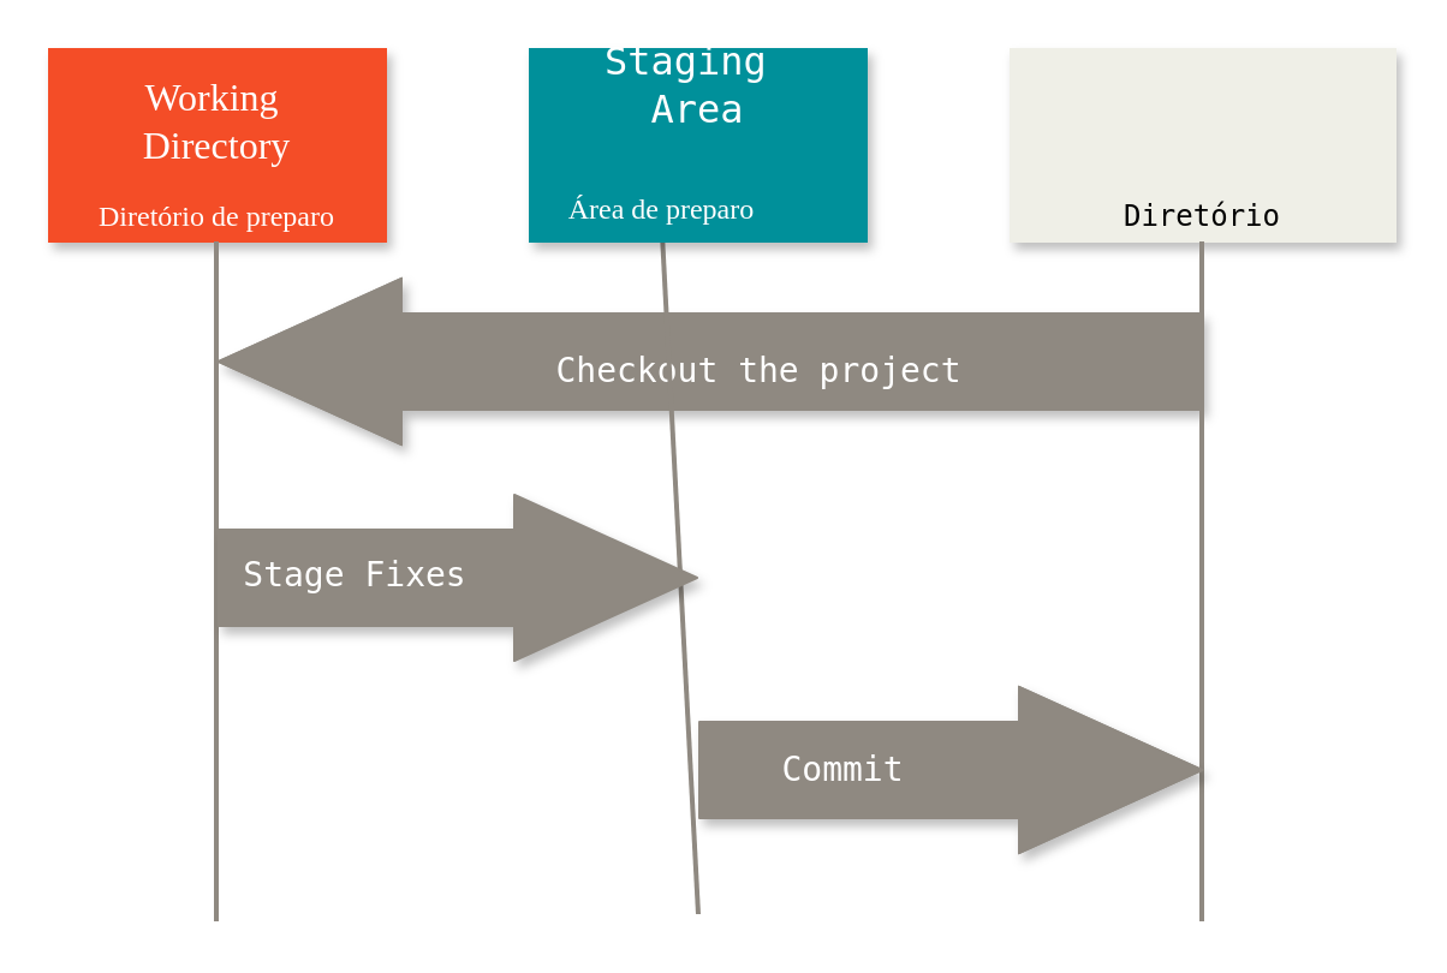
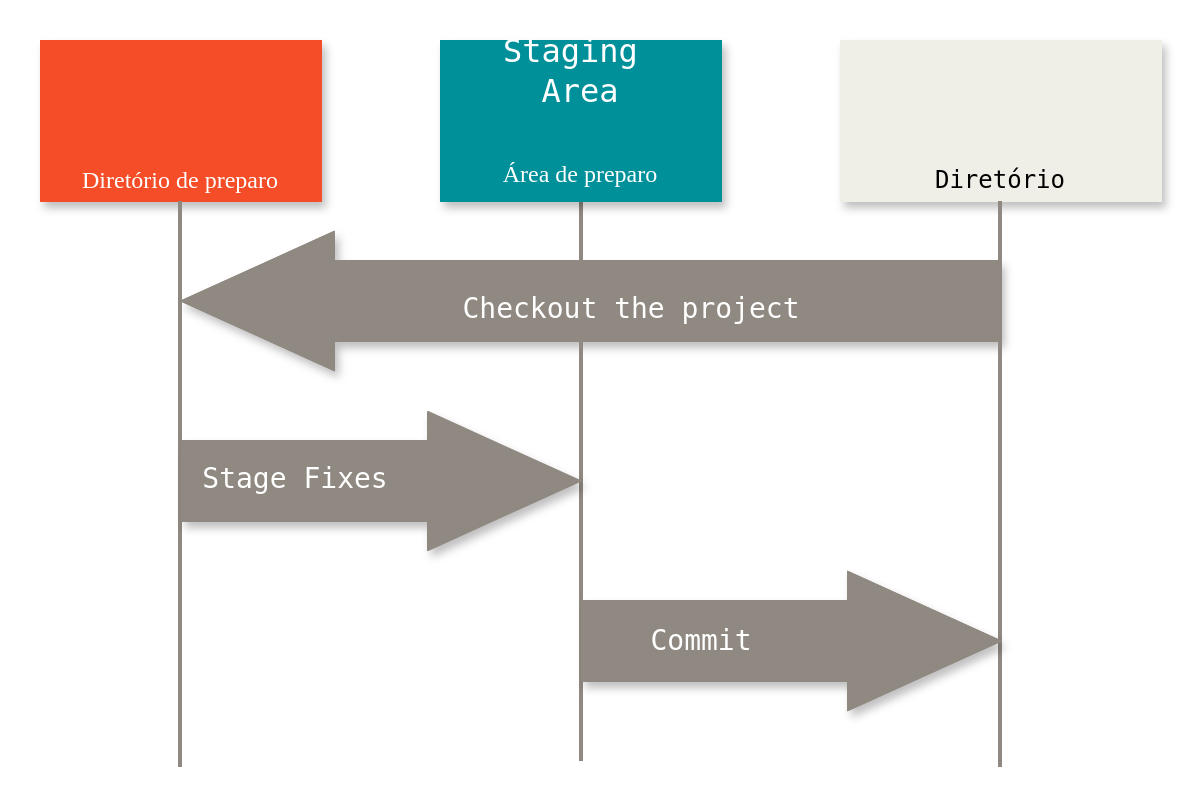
- <mxCell id="6" value="&lt;pre&gt;&lt;font style=&quot;font-size: 16px&quot; face=&quot;Verdana&quot; color=&quot;#FFFFFF&quot;&gt;Working &lt;br&gt;Directory&lt;/font&gt;&lt;/pre&gt;" style="text;html=1;strokeColor=none;fillColor=none;align=center;verticalAlign=middle;whiteSpace=wrap;rounded=0;hachureGap=4;pointerEvents=0;glass=0;sketch=0;shadow=1;" vertex="1" parent="4"><mxGeometry x="20" y="20" width="100" height="20" as="geometry" /></mxCell>
- <mxCell id="20" value="&lt;pre&gt;&lt;font face=&quot;Verdana&quot; color=&quot;#FFFFFF&quot;&gt;Área de preparo&lt;/font&gt;&lt;/pre&gt;" style="text;html=1;strokeColor=none;fillColor=none;align=center;verticalAlign=middle;whiteSpace=wrap;rounded=0;glass=0;sketch=0;hachureGap=4;pointerEvents=0;shadow=1;" vertex="1" parent="17"><mxGeometry x="5" y="57" width="100" height="20" as="geometry" /></mxCell>
+ <mxCell id="20" value="&lt;pre&gt;&lt;font face=&quot;Verdana&quot; color=&quot;#FFFFFF&quot;&gt;Área de preparo&lt;/font&gt;&lt;/pre&gt;" style="text;html=1;strokeColor=none;fillColor=none;align=center;verticalAlign=middle;whiteSpace=wrap;rounded=0;glass=0;sketch=0;hachureGap=4;pointerEvents=0;shadow=1;" vertex="1" parent="17"><mxGeometry x="20" y="57" width="100" height="20" as="geometry" /></mxCell>
